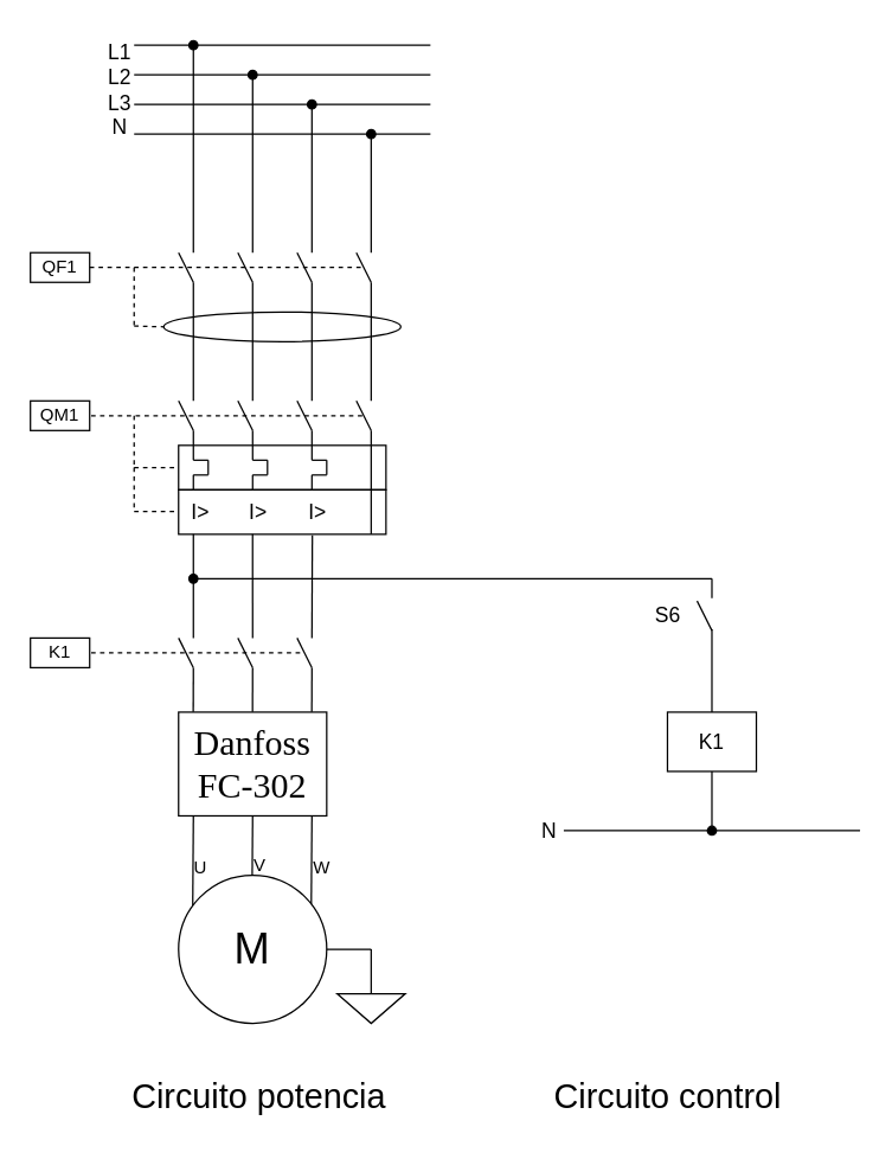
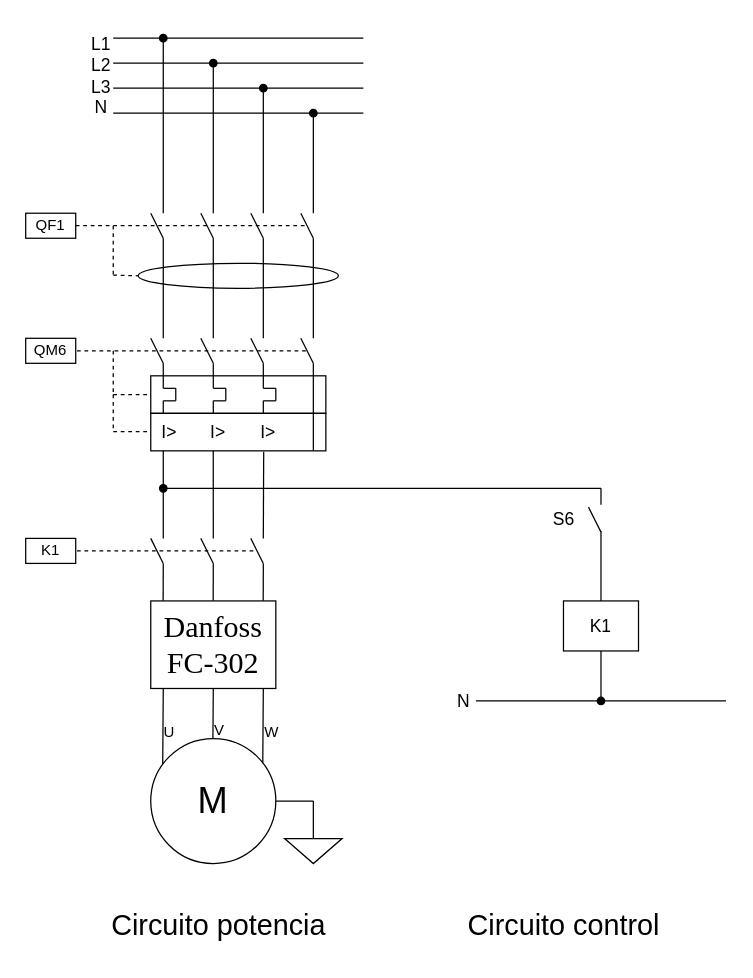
- <mxCell id="66" value="QM1" style="rounded=0;whiteSpace=wrap;html=1;fillColor=none;" vertex="1" parent="1"><mxGeometry x="20" y="270" width="40" height="20" as="geometry" /></mxCell>
+ <mxCell id="66" value="QM6" style="rounded=0;whiteSpace=wrap;html=1;fillColor=none;" vertex="1" parent="1"><mxGeometry x="20" y="270" width="40" height="20" as="geometry" /></mxCell>
